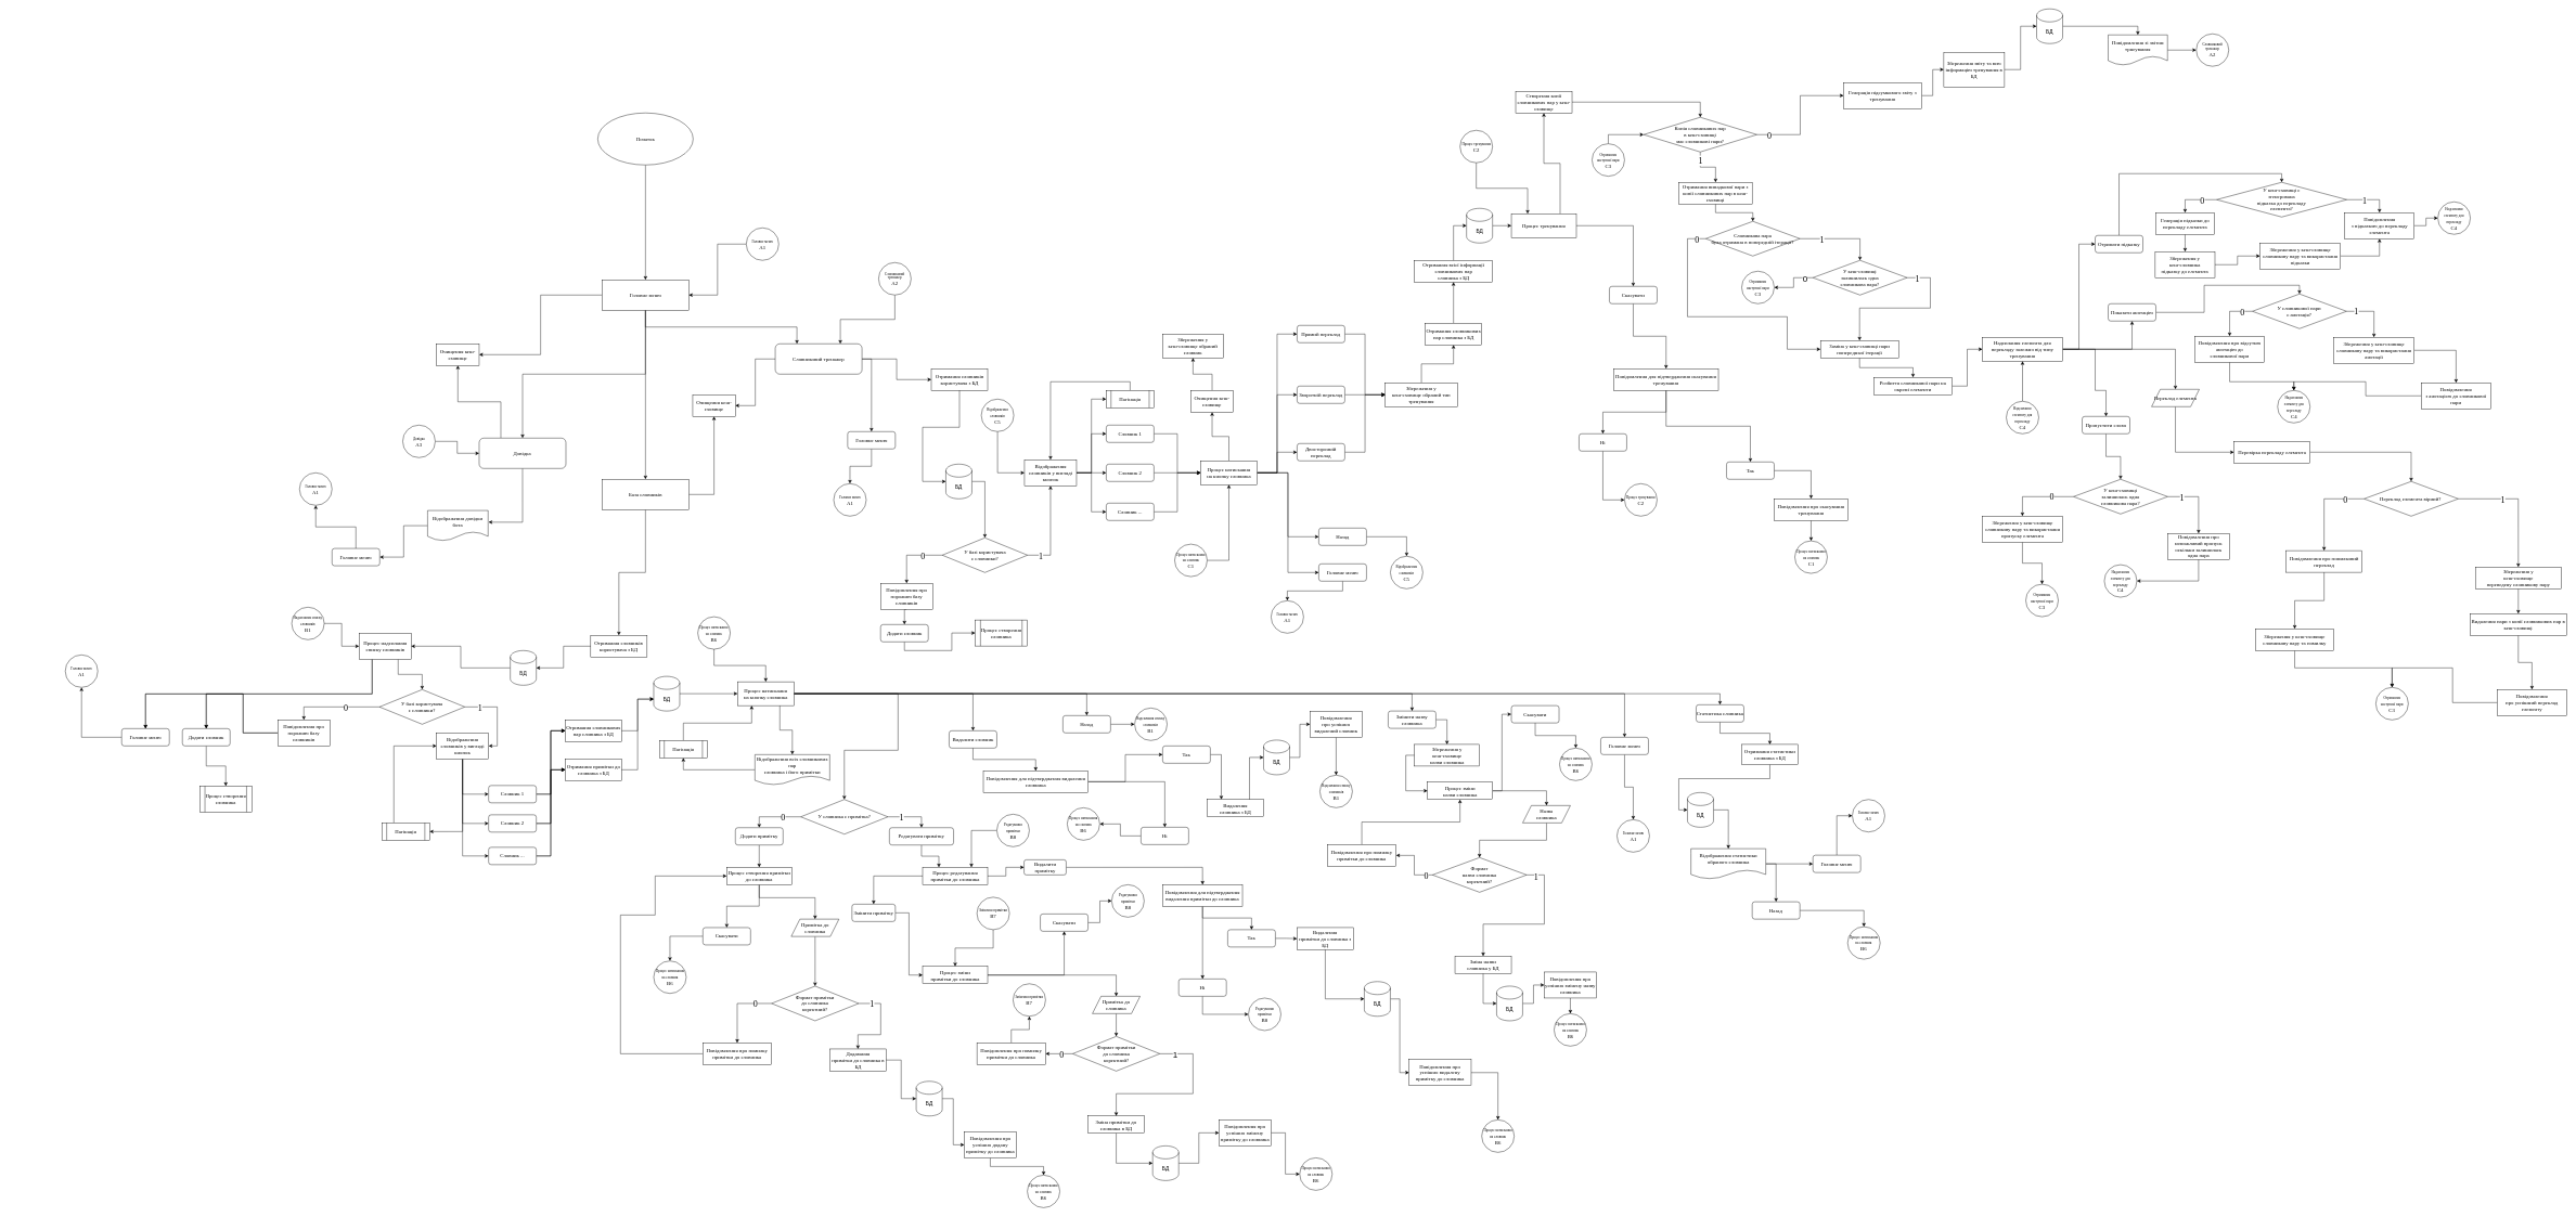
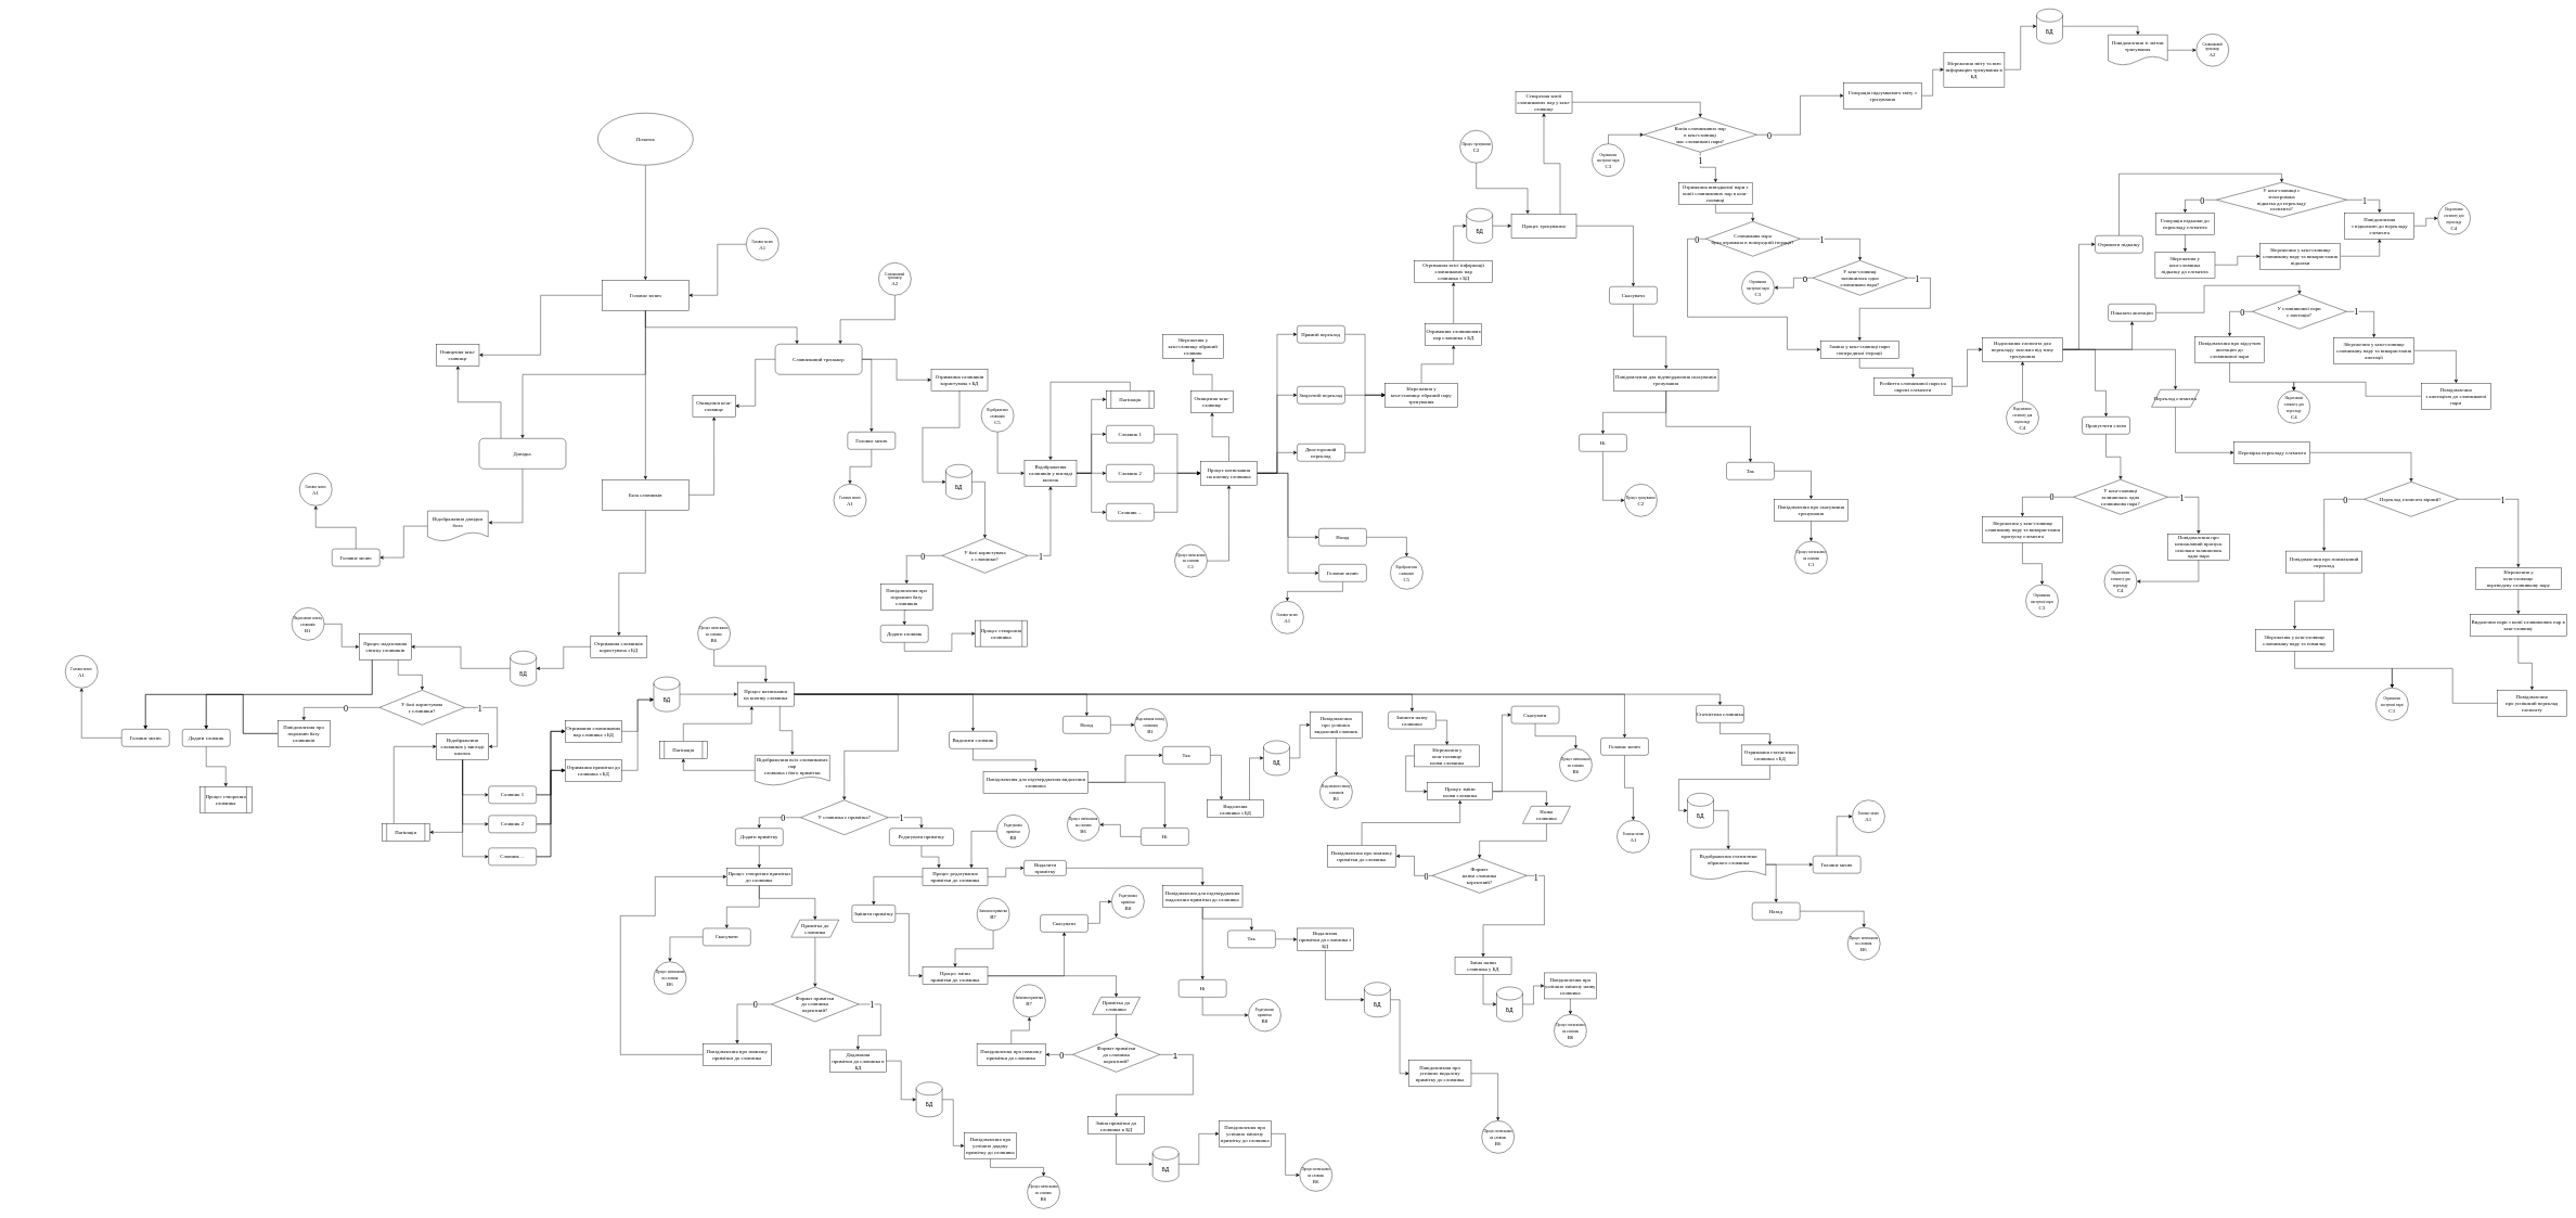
- <mxCell id="268" value="&lt;span style=&quot;font-family: Verdana;&quot;&gt;Збереження у&lt;/span&gt;&lt;div&gt;&lt;span style=&quot;font-family: Verdana;&quot;&gt;кеш-сховище обраний тип тренування&lt;/span&gt;&lt;/div&gt;" style="whiteSpace=wrap;html=1;" vertex="1" parent="1"><mxGeometry x="3193.24" y="882.5" width="166.76" height="55" as="geometry" /></mxCell>
+ <mxCell id="268" value="&lt;span style=&quot;font-family: Verdana;&quot;&gt;Збереження у&lt;/span&gt;&lt;div&gt;&lt;span style=&quot;font-family: Verdana;&quot;&gt;кеш-сховище обраний пару тренування&lt;/span&gt;&lt;/div&gt;" style="whiteSpace=wrap;html=1;" vertex="1" parent="1"><mxGeometry x="3193.24" y="882.5" width="166.76" height="55" as="geometry" /></mxCell>
- <mxCell id="211" value="&lt;div&gt;&lt;span style=&quot;font-size: 8px;&quot;&gt;Довідка&lt;/span&gt;&lt;/div&gt;A3" style="ellipse;whiteSpace=wrap;html=1;aspect=fixed;fontSize=12;fontFamily=Verdana;" vertex="1" parent="1"><mxGeometry x="928" y="980" width="75" height="75" as="geometry" /></mxCell>
- <mxCell id="210" style="edgeStyle=orthogonalEdgeStyle;rounded=0;orthogonalLoop=1;jettySize=auto;html=1;exitX=1;exitY=0.5;exitDx=0;exitDy=0;entryX=0;entryY=0.5;entryDx=0;entryDy=0;" edge="1" parent="1" source="211" target="23"><mxGeometry relative="1" as="geometry" /></mxCell>
